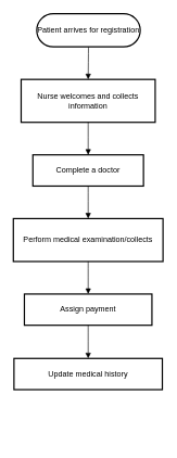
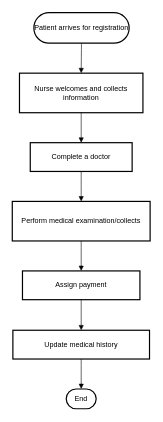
+ <mxCell id="14" value="" style="curved=1;startArrow=none;endArrow=block;exitX=0.5;exitY=1;entryX=0.5;entryY=0.01;rounded=0;" edge="1" parent="1" source="7" target="8"><mxGeometry relative="1" as="geometry"><Array as="points" /></mxGeometry></mxCell>
+ <mxCell id="8" value="End" style="rounded=1;whiteSpace=wrap;arcSize=50;strokeWidth=2;" vertex="1" parent="1"><mxGeometry x="110" y="648" width="50" height="33" as="geometry" /></mxCell>
